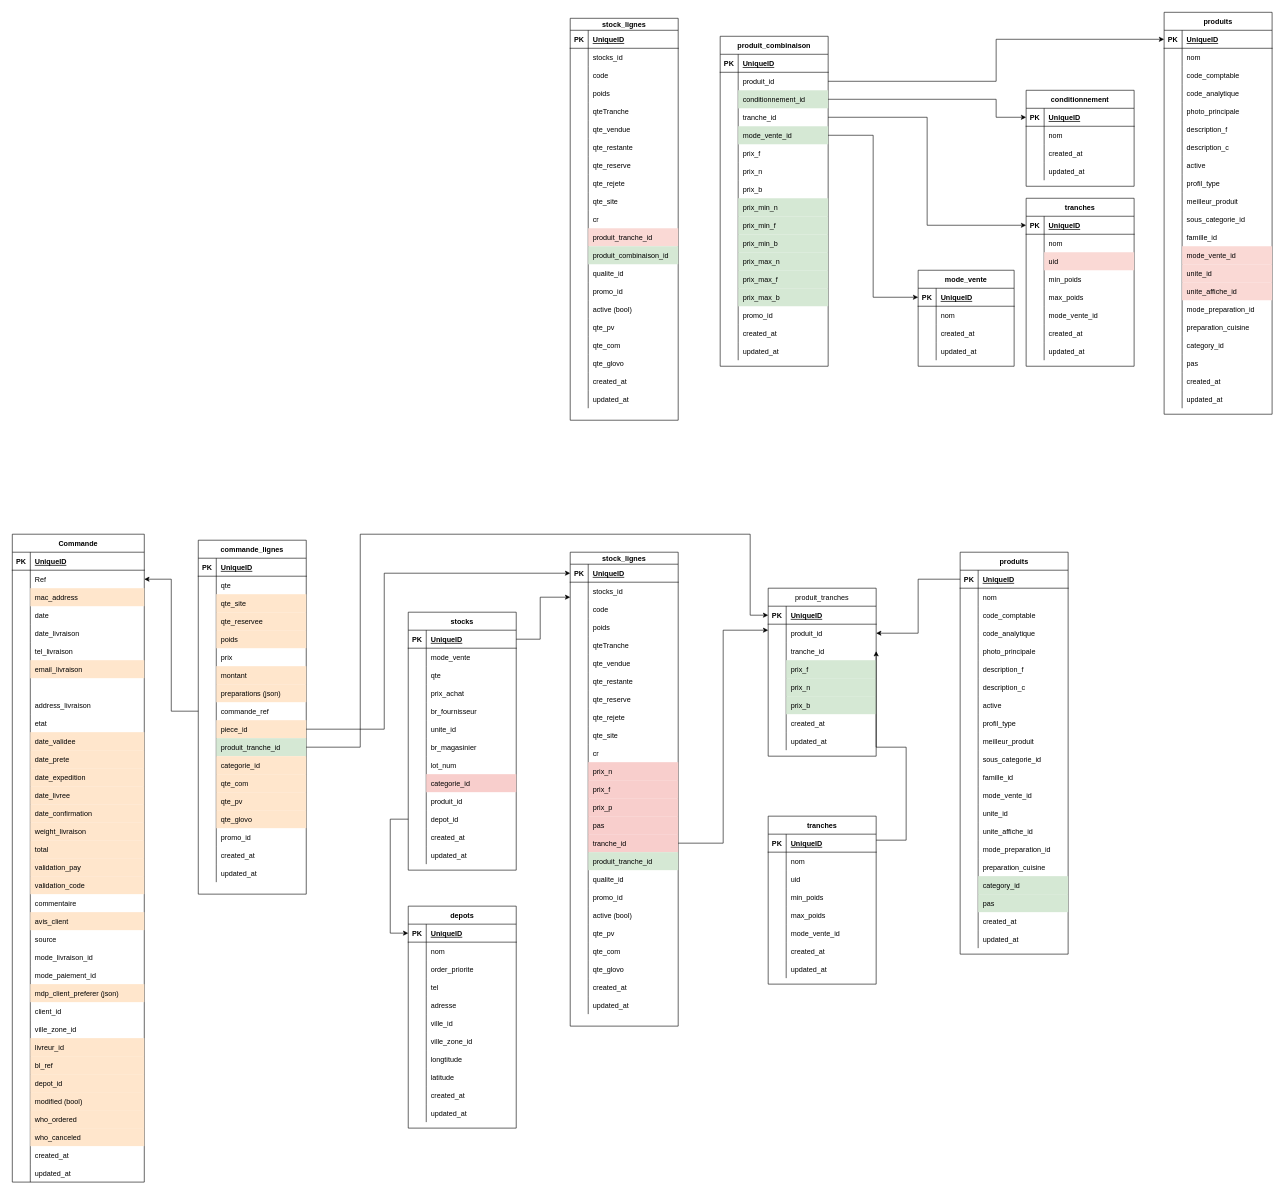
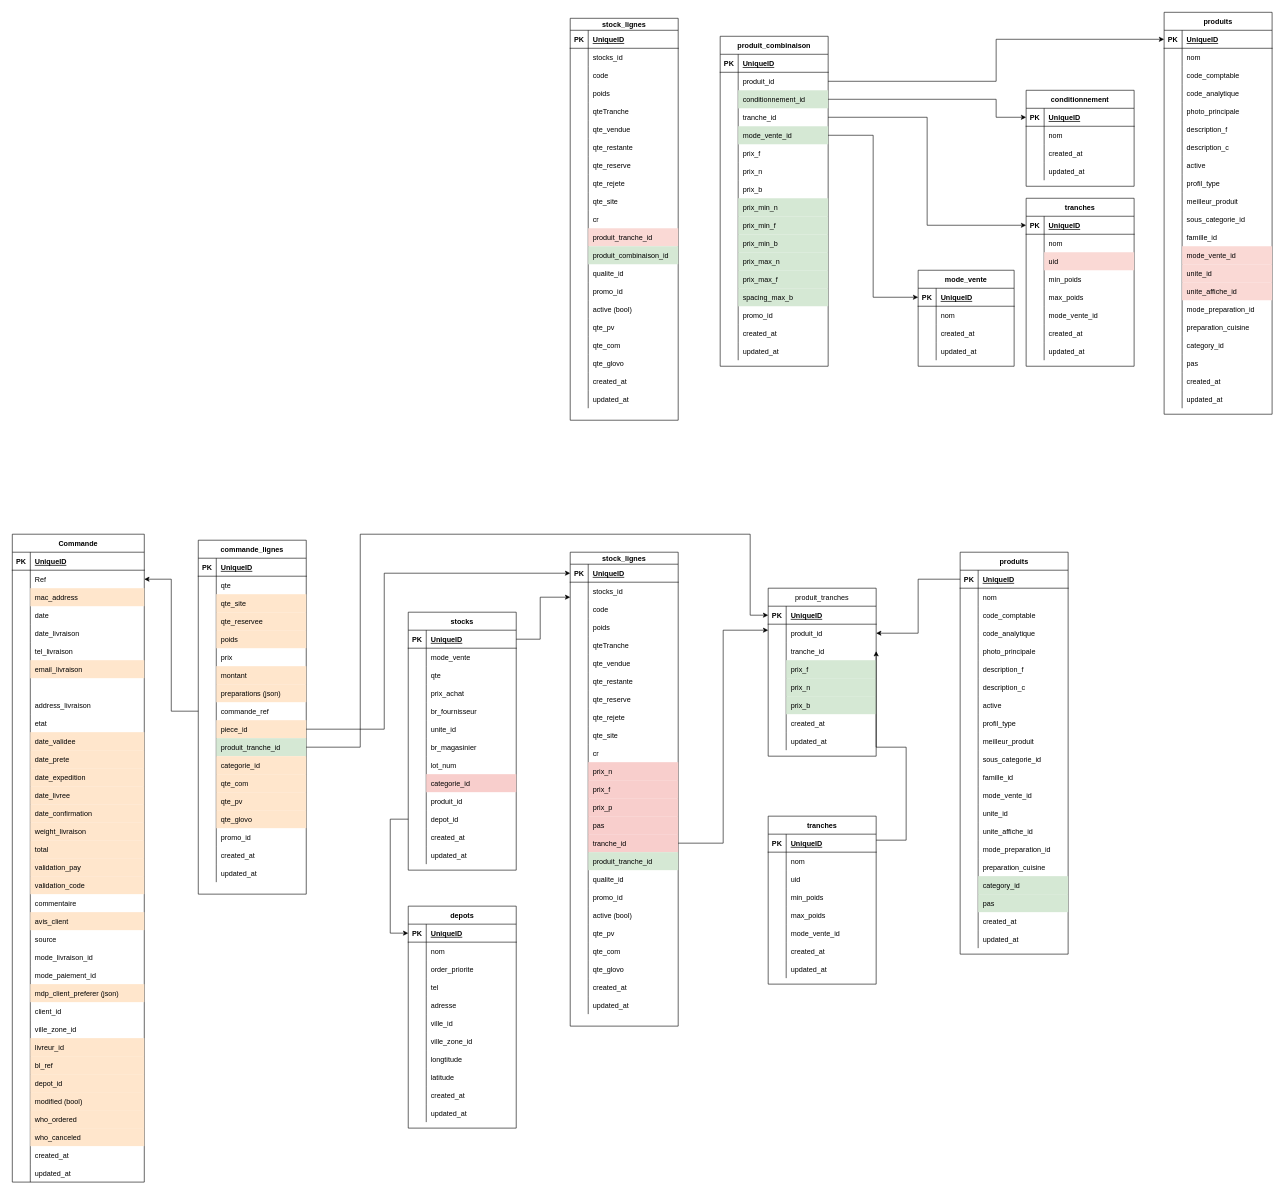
- <mxCell id="476" value="prix_max_b" style="shape=partialRectangle;connectable=0;fillColor=#d5e8d4;top=0;left=0;bottom=0;right=0;align=left;spacingLeft=6;overflow=hidden;strokeColor=#82b366;" vertex="1" parent="474"><mxGeometry x="30.0" width="150.0" height="30" as="geometry"><mxRectangle width="150.0" height="30" as="alternateBounds" /></mxGeometry></mxCell>
+ <mxCell id="476" value="spacing_max_b" style="shape=partialRectangle;connectable=0;fillColor=#d5e8d4;top=0;left=0;bottom=0;right=0;align=left;spacingLeft=6;overflow=hidden;strokeColor=#82b366;" vertex="1" parent="474"><mxGeometry x="30.0" width="150.0" height="30" as="geometry"><mxRectangle width="150.0" height="30" as="alternateBounds" /></mxGeometry></mxCell>
